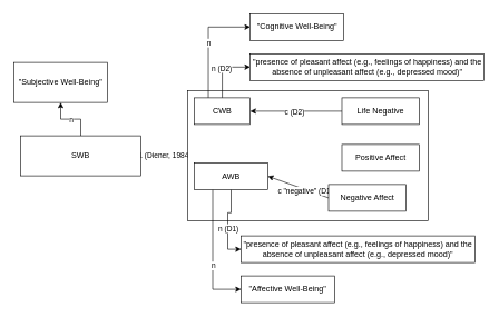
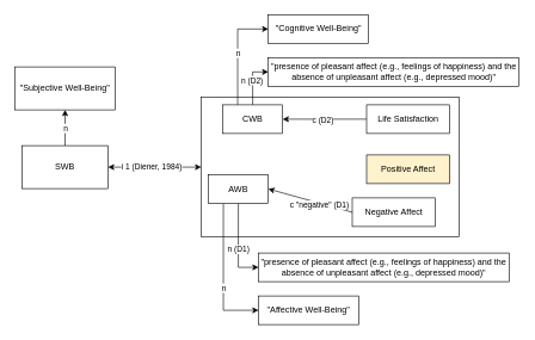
- <mxCell id="26" value="CWB" style="rounded=0;whiteSpace=wrap;html=1;" vertex="1" parent="2"><mxGeometry x="270" y="126" width="83.64" height="40" as="geometry" /></mxCell>
+ <mxCell id="26" value="CWB" style="rounded=0;whiteSpace=wrap;html=1;" vertex="1" parent="2"><mxGeometry x="290" y="126" width="83.64" height="40" as="geometry" /></mxCell>
- <mxCell id="12" value="Life Negative" style="rounded=0;whiteSpace=wrap;html=1;" parent="2" vertex="1"><mxGeometry x="490.82" y="126" width="116" height="40" as="geometry" /></mxCell>
+ <mxCell id="12" value="Life Satisfaction" style="rounded=0;whiteSpace=wrap;html=1;" parent="2" vertex="1"><mxGeometry x="490.82" y="126" width="116" height="40" as="geometry" /></mxCell>
- <mxCell id="7" value="SWB" style="rounded=0;whiteSpace=wrap;html=1;" parent="2" vertex="1"><mxGeometry x="10" y="183" width="180" height="60" as="geometry" /></mxCell>
+ <mxCell id="7" value="SWB" style="rounded=0;whiteSpace=wrap;html=1;" parent="2" vertex="1"><mxGeometry x="10" y="183" width="120" height="60" as="geometry" /></mxCell>
- <mxCell id="18" value="Positive Affect" style="rounded=0;whiteSpace=wrap;html=1;" parent="2" vertex="1"><mxGeometry x="490.82" y="196" width="116" height="40" as="geometry" /></mxCell>
+ <mxCell id="18" value="Positive Affect" style="rounded=0;whiteSpace=wrap;html=1;fillColor=#fff2cc;" parent="2" vertex="1"><mxGeometry x="490.82" y="196" width="116" height="40" as="geometry" /></mxCell>
- <mxCell id="17" value="AWB" style="rounded=0;whiteSpace=wrap;html=1;" vertex="1" parent="2"><mxGeometry x="270" y="223.5" width="110" height="40" as="geometry" /></mxCell>
+ <mxCell id="17" value="AWB" style="rounded=0;whiteSpace=wrap;html=1;" vertex="1" parent="2"><mxGeometry x="270" y="223.5" width="83.64" height="40" as="geometry" /></mxCell>
